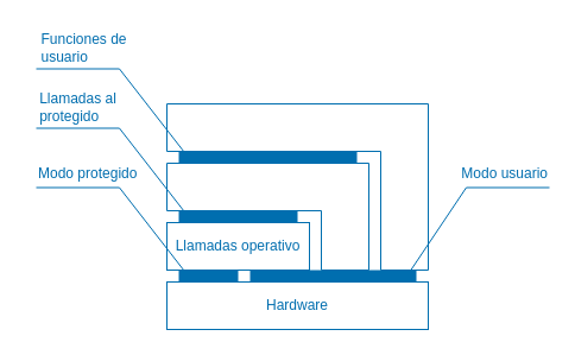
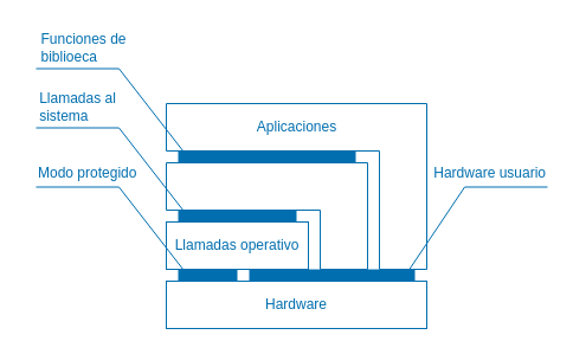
- <mxCell id="20" value="&lt;font style=&quot;color: light-dark(rgb(0, 110, 175), rgb(0, 110, 175));&quot;&gt;Funciones de&lt;/font&gt;&lt;div style=&quot;text-align: left;&quot;&gt;&lt;font style=&quot;color: light-dark(rgb(0, 110, 175), rgb(0, 110, 175));&quot;&gt;usuario&lt;/font&gt;&lt;/div&gt;" style="text;html=1;align=center;verticalAlign=middle;resizable=0;points=[];autosize=1;strokeColor=none;fillColor=none;fontColor=light-dark(#006EAF,#006EAF);" parent="1" vertex="1"><mxGeometry x="20" y="20" width="100" height="40" as="geometry" /></mxCell>
+ <mxCell id="20" value="&lt;font style=&quot;color: light-dark(rgb(0, 110, 175), rgb(0, 110, 175));&quot;&gt;Funciones de&lt;/font&gt;&lt;div style=&quot;text-align: left;&quot;&gt;&lt;font style=&quot;color: light-dark(rgb(0, 110, 175), rgb(0, 110, 175));&quot;&gt;biblioeca&lt;/font&gt;&lt;/div&gt;" style="text;html=1;align=center;verticalAlign=middle;resizable=0;points=[];autosize=1;strokeColor=none;fillColor=none;fontColor=light-dark(#006EAF,#006EAF);" parent="1" vertex="1"><mxGeometry x="20" y="20" width="100" height="40" as="geometry" /></mxCell>
- <mxCell id="19" value="&lt;font style=&quot;color: light-dark(rgb(0, 110, 175), rgb(0, 110, 175));&quot;&gt;Llamadas al&lt;br&gt;&lt;/font&gt;&lt;div style=&quot;text-align: left;&quot;&gt;&lt;span style=&quot;background-color: transparent;&quot;&gt;&lt;font style=&quot;color: light-dark(rgb(0, 110, 175), rgb(0, 110, 175));&quot;&gt;protegido&lt;/font&gt;&lt;/span&gt;&lt;/div&gt;" style="text;html=1;align=center;verticalAlign=middle;resizable=0;points=[];autosize=1;strokeColor=none;fillColor=none;fontColor=light-dark(#006EAF,#006EAF);" parent="1" vertex="1"><mxGeometry x="20" y="70" width="90" height="40" as="geometry" /></mxCell>
+ <mxCell id="19" value="&lt;font style=&quot;color: light-dark(rgb(0, 110, 175), rgb(0, 110, 175));&quot;&gt;Llamadas al&lt;br&gt;&lt;/font&gt;&lt;div style=&quot;text-align: left;&quot;&gt;&lt;span style=&quot;background-color: transparent;&quot;&gt;&lt;font style=&quot;color: light-dark(rgb(0, 110, 175), rgb(0, 110, 175));&quot;&gt;sistema&lt;/font&gt;&lt;/span&gt;&lt;/div&gt;" style="text;html=1;align=center;verticalAlign=middle;resizable=0;points=[];autosize=1;strokeColor=none;fillColor=none;fontColor=light-dark(#006EAF,#006EAF);" parent="1" vertex="1"><mxGeometry x="20" y="70" width="90" height="40" as="geometry" /></mxCell>
+ <mxCell id="14" value="Aplicaciones" style="text;html=1;align=center;verticalAlign=middle;resizable=0;points=[];autosize=1;strokeColor=none;fillColor=none;fontColor=light-dark(#006EAF,#006EAF);" parent="1" vertex="1"><mxGeometry x="205" y="92" width="90" height="30" as="geometry" /></mxCell>
- <mxCell id="15" value="Modo usuario" style="strokeWidth=1;shadow=0;dashed=0;align=center;html=1;shape=mxgraph.mockup.text.callout;linkText=;textSize=17;textColor=#666666;callDir=NE;callStyle=line;fontSize=12;fontColor=light-dark(#006EAF,#006EAF);align=right;verticalAlign=top;strokeColor=light-dark(#006EAF,#006EAF);" parent="1" vertex="1"><mxGeometry x="342" y="132" width="120" height="100" as="geometry" /></mxCell>
+ <mxCell id="15" value="Hardware usuario" style="strokeWidth=1;shadow=0;dashed=0;align=center;html=1;shape=mxgraph.mockup.text.callout;linkText=;textSize=17;textColor=#666666;callDir=NE;callStyle=line;fontSize=12;fontColor=light-dark(#006EAF,#006EAF);align=right;verticalAlign=top;strokeColor=light-dark(#006EAF,#006EAF);" parent="1" vertex="1"><mxGeometry x="342" y="132" width="120" height="100" as="geometry" /></mxCell>
